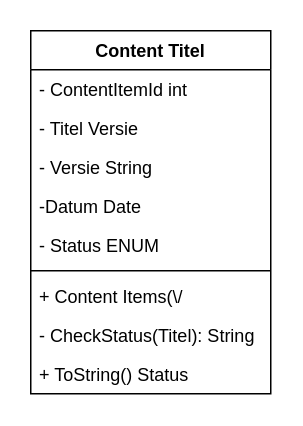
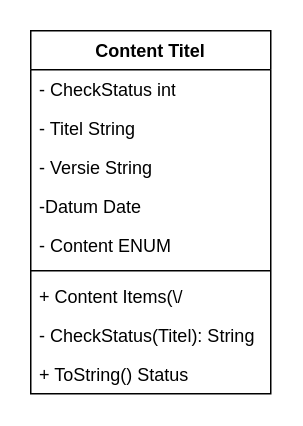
- <mxCell id="3" value="- ContentItemId int" style="text;strokeColor=none;fillColor=none;align=left;verticalAlign=top;spacingLeft=4;spacingRight=4;overflow=hidden;rotatable=0;points=[[0,0.5],[1,0.5]];portConstraint=eastwest;whiteSpace=wrap;html=1;" vertex="1" parent="2"><mxGeometry y="26" width="160" height="26" as="geometry" /></mxCell>
+ <mxCell id="3" value="- CheckStatus int" style="text;strokeColor=none;fillColor=none;align=left;verticalAlign=top;spacingLeft=4;spacingRight=4;overflow=hidden;rotatable=0;points=[[0,0.5],[1,0.5]];portConstraint=eastwest;whiteSpace=wrap;html=1;" vertex="1" parent="2"><mxGeometry y="26" width="160" height="26" as="geometry" /></mxCell>
- <mxCell id="4" value="- Titel Versie" style="text;strokeColor=none;fillColor=none;align=left;verticalAlign=top;spacingLeft=4;spacingRight=4;overflow=hidden;rotatable=0;points=[[0,0.5],[1,0.5]];portConstraint=eastwest;whiteSpace=wrap;html=1;" vertex="1" parent="2"><mxGeometry y="52" width="160" height="26" as="geometry" /></mxCell>
+ <mxCell id="4" value="- Titel String" style="text;strokeColor=none;fillColor=none;align=left;verticalAlign=top;spacingLeft=4;spacingRight=4;overflow=hidden;rotatable=0;points=[[0,0.5],[1,0.5]];portConstraint=eastwest;whiteSpace=wrap;html=1;" vertex="1" parent="2"><mxGeometry y="52" width="160" height="26" as="geometry" /></mxCell>
- <mxCell id="7" value="- Status ENUM" style="text;strokeColor=none;fillColor=none;align=left;verticalAlign=top;spacingLeft=4;spacingRight=4;overflow=hidden;rotatable=0;points=[[0,0.5],[1,0.5]];portConstraint=eastwest;whiteSpace=wrap;html=1;" vertex="1" parent="2"><mxGeometry y="130" width="160" height="26" as="geometry" /></mxCell>
+ <mxCell id="7" value="- Content ENUM" style="text;strokeColor=none;fillColor=none;align=left;verticalAlign=top;spacingLeft=4;spacingRight=4;overflow=hidden;rotatable=0;points=[[0,0.5],[1,0.5]];portConstraint=eastwest;whiteSpace=wrap;html=1;" vertex="1" parent="2"><mxGeometry y="130" width="160" height="26" as="geometry" /></mxCell>
